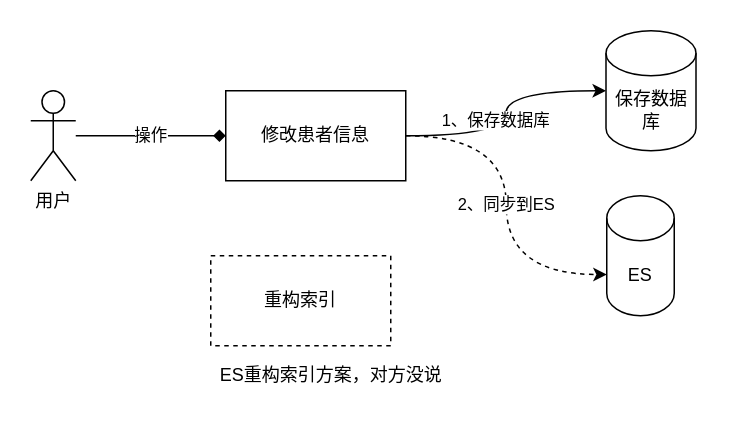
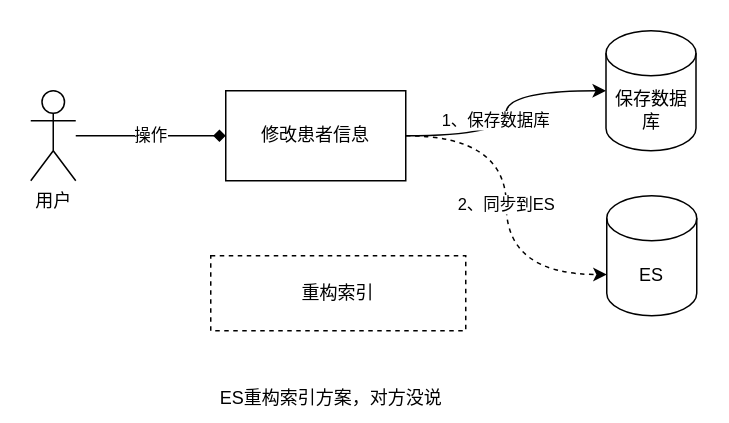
- <mxCell id="9" value="ES" style="shape=cylinder3;whiteSpace=wrap;html=1;boundedLbl=1;backgroundOutline=1;size=15;" vertex="1" parent="1"><mxGeometry x="404" y="130" width="45" height="80" as="geometry" /></mxCell>
+ <mxCell id="9" value="ES" style="shape=cylinder3;whiteSpace=wrap;html=1;boundedLbl=1;backgroundOutline=1;size=15;" vertex="1" parent="1"><mxGeometry x="404" y="130" width="60" height="80" as="geometry" /></mxCell>
- <mxCell id="10" value="重构索引" style="rounded=0;whiteSpace=wrap;html=1;dashed=1;" vertex="1" parent="1"><mxGeometry x="140" y="170" width="120" height="60" as="geometry" /></mxCell>
+ <mxCell id="10" value="重构索引" style="rounded=0;whiteSpace=wrap;html=1;dashed=1;" vertex="1" parent="1"><mxGeometry x="140" y="170" width="170" height="50" as="geometry" /></mxCell>
- <mxCell id="11" value="ES重构索引方案，对方没说" style="text;html=1;align=center;verticalAlign=middle;resizable=0;points=[];autosize=1;strokeColor=none;" vertex="1" parent="1"><mxGeometry x="140" y="240" width="160" height="20" as="geometry" /></mxCell>
+ <mxCell id="11" value="ES重构索引方案，对方没说" style="text;html=1;align=center;verticalAlign=middle;resizable=0;points=[];autosize=1;strokeColor=none;" vertex="1" parent="1"><mxGeometry x="140" y="255" width="160" height="20" as="geometry" /></mxCell>
